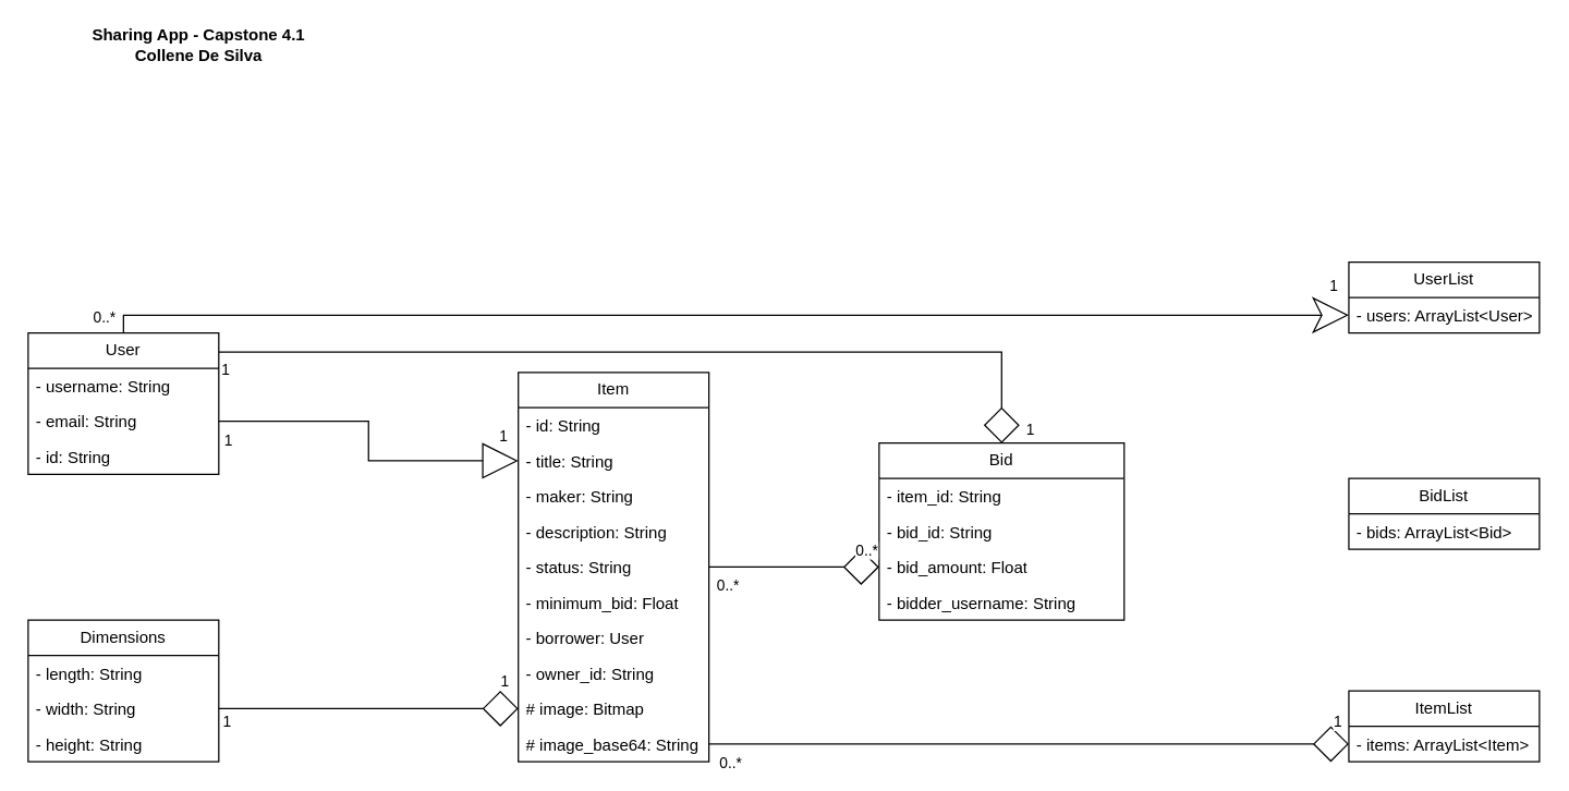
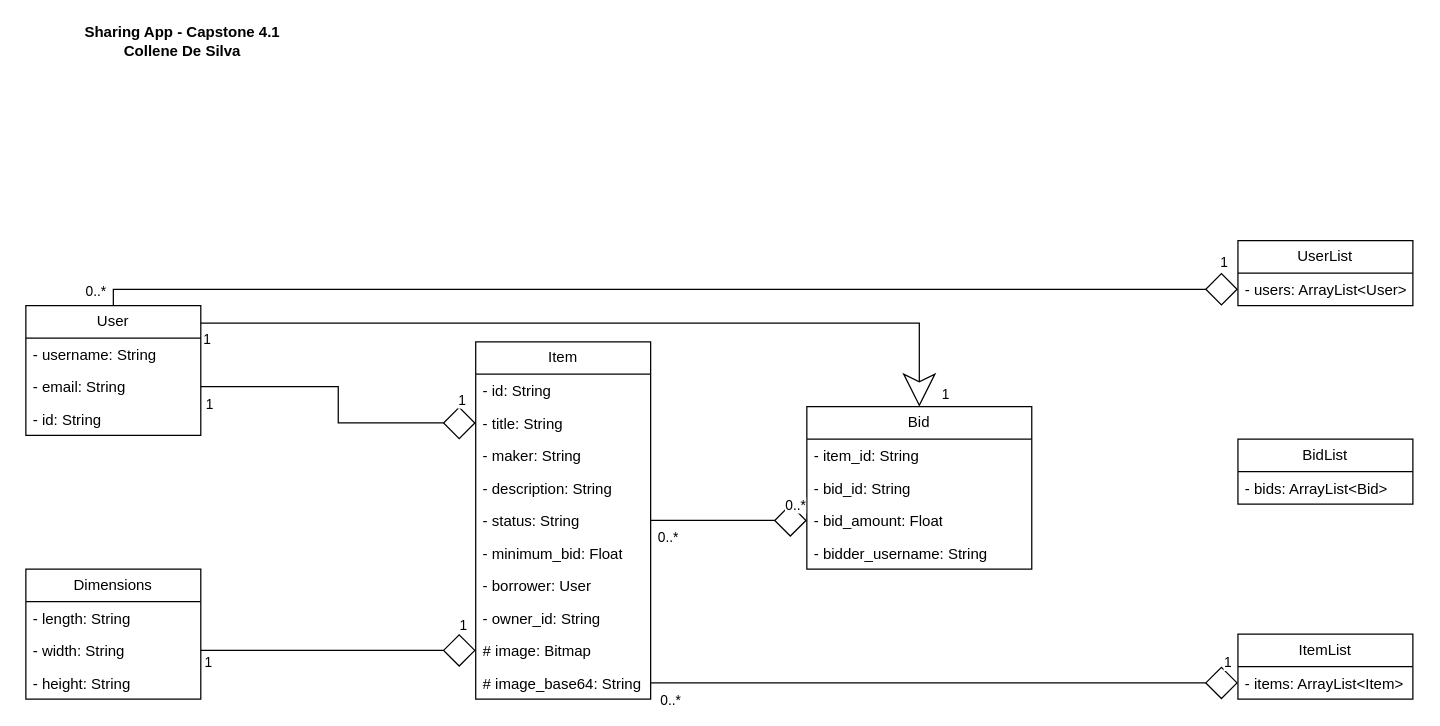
- <mxCell id="48" value="" style="endArrow=classic;endFill=0;endSize=24;html=1;rounded=0;exitX=0.5;exitY=0;exitDx=0;exitDy=0;entryX=0;entryY=0.5;entryDx=0;entryDy=0;edgeStyle=orthogonalEdgeStyle;" parent="1" source="2" target="29" edge="1"><mxGeometry width="160" relative="1" as="geometry"><mxPoint x="860" y="408" as="sourcePoint" /><mxPoint x="1000" y="422" as="targetPoint" /></mxGeometry></mxCell>
+ <mxCell id="48" value="" style="endArrow=diamond;endFill=0;endSize=24;html=1;rounded=0;exitX=0.5;exitY=0;exitDx=0;exitDy=0;entryX=0;entryY=0.5;entryDx=0;entryDy=0;edgeStyle=orthogonalEdgeStyle;" parent="1" source="2" target="29" edge="1"><mxGeometry width="160" relative="1" as="geometry"><mxPoint x="860" y="408" as="sourcePoint" /><mxPoint x="1000" y="422" as="targetPoint" /></mxGeometry></mxCell>
- <mxCell id="39" value="" style="endArrow=diamond;endFill=0;endSize=24;html=1;rounded=0;exitX=1;exitY=0.135;exitDx=0;exitDy=0;entryX=0.5;entryY=0;entryDx=0;entryDy=0;edgeStyle=orthogonalEdgeStyle;exitPerimeter=0;" parent="1" source="2" target="21" edge="1"><mxGeometry width="160" relative="1" as="geometry"><mxPoint x="170" y="319" as="sourcePoint" /><mxPoint x="390" y="348" as="targetPoint" /></mxGeometry></mxCell>
+ <mxCell id="39" value="" style="endArrow=classic;endFill=0;endSize=24;html=1;rounded=0;exitX=1;exitY=0.135;exitDx=0;exitDy=0;entryX=0.5;entryY=0;entryDx=0;entryDy=0;edgeStyle=orthogonalEdgeStyle;exitPerimeter=0;" parent="1" source="2" target="21" edge="1"><mxGeometry width="160" relative="1" as="geometry"><mxPoint x="170" y="319" as="sourcePoint" /><mxPoint x="390" y="348" as="targetPoint" /></mxGeometry></mxCell>
- <mxCell id="33" value="" style="endArrow=block;endFill=0;endSize=24;html=1;rounded=0;exitX=1;exitY=0.5;exitDx=0;exitDy=0;entryX=0;entryY=0.5;entryDx=0;entryDy=0;edgeStyle=orthogonalEdgeStyle;" parent="1" source="4" target="12" edge="1"><mxGeometry width="160" relative="1" as="geometry"><mxPoint x="255" y="409" as="sourcePoint" /><mxPoint x="415" y="409" as="targetPoint" /></mxGeometry></mxCell>
+ <mxCell id="33" value="" style="endArrow=diamond;endFill=0;endSize=24;html=1;rounded=0;exitX=1;exitY=0.5;exitDx=0;exitDy=0;entryX=0;entryY=0.5;entryDx=0;entryDy=0;edgeStyle=orthogonalEdgeStyle;" parent="1" source="4" target="12" edge="1"><mxGeometry width="160" relative="1" as="geometry"><mxPoint x="255" y="409" as="sourcePoint" /><mxPoint x="415" y="409" as="targetPoint" /></mxGeometry></mxCell>
